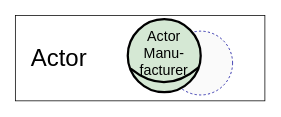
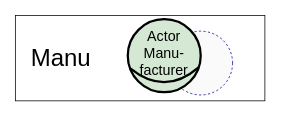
- <mxCell id="2" value="&lt;font style=&quot;font-size: 32px;&quot;&gt;Actor&lt;/font&gt;" style="rounded=0;whiteSpace=wrap;html=1;align=left;fontSize=12;spacingLeft=19;" parent="1" vertex="1"><mxGeometry x="20" y="20" width="333" height="114" as="geometry" /></mxCell>
+ <mxCell id="2" value="&lt;font style=&quot;font-size: 32px;&quot;&gt;Manu&lt;/font&gt;" style="rounded=0;whiteSpace=wrap;html=1;align=left;fontSize=12;spacingLeft=19;" parent="1" vertex="1"><mxGeometry x="20" y="20" width="333" height="114" as="geometry" /></mxCell>
